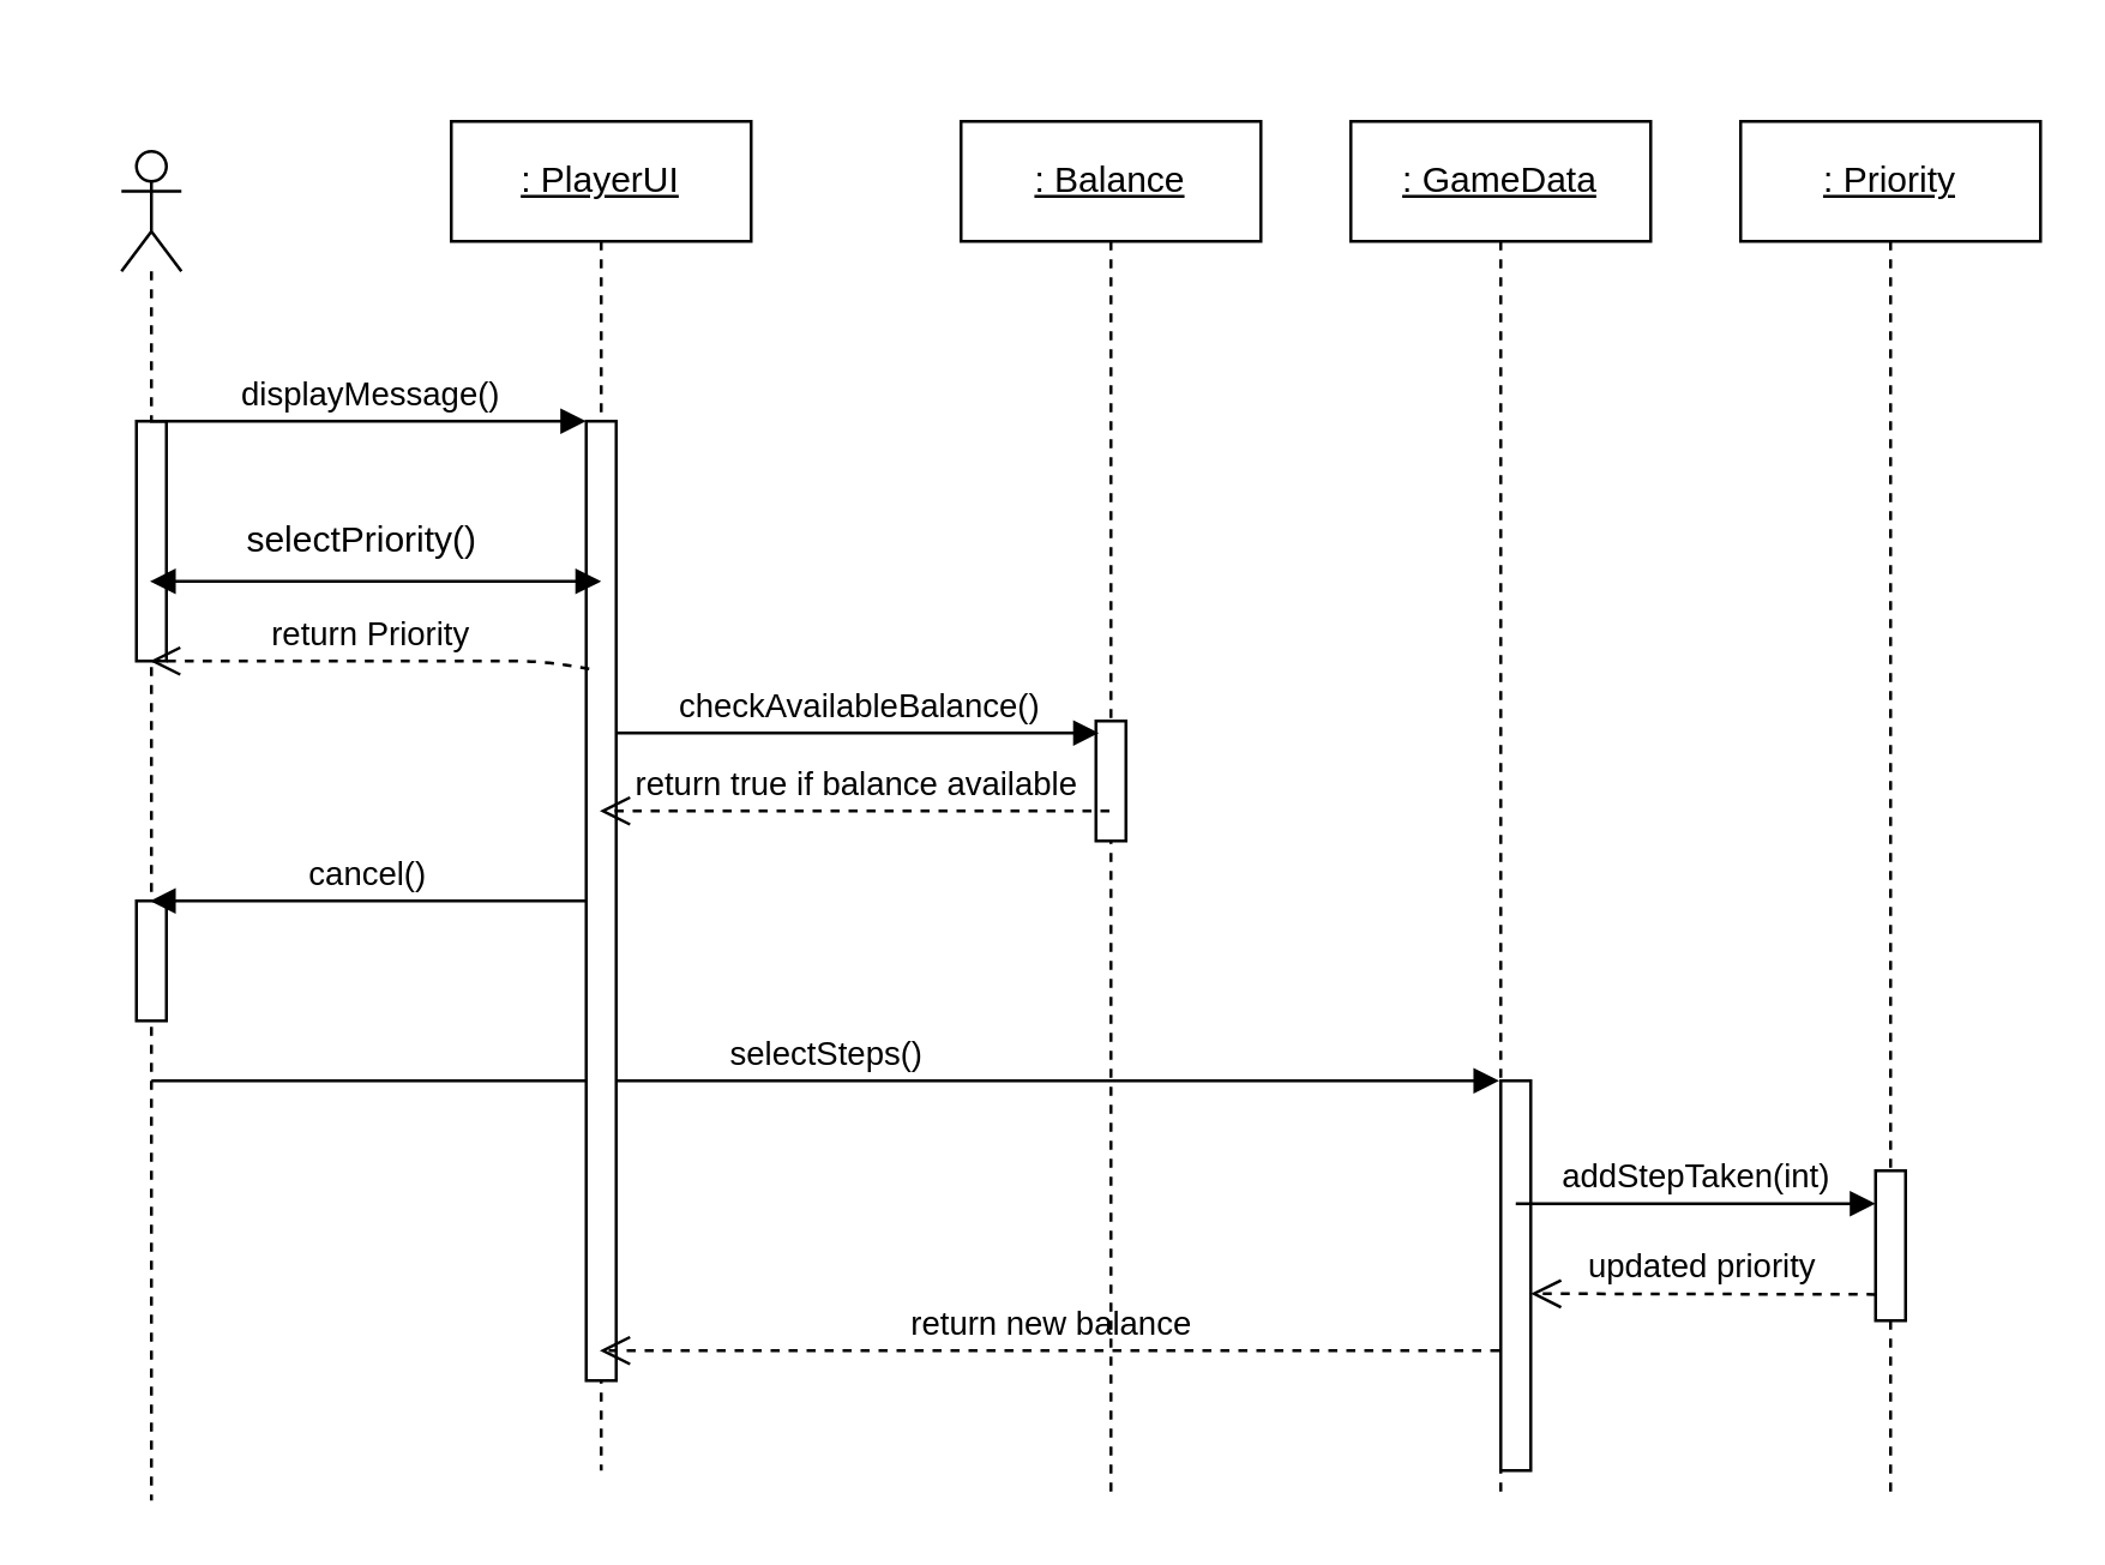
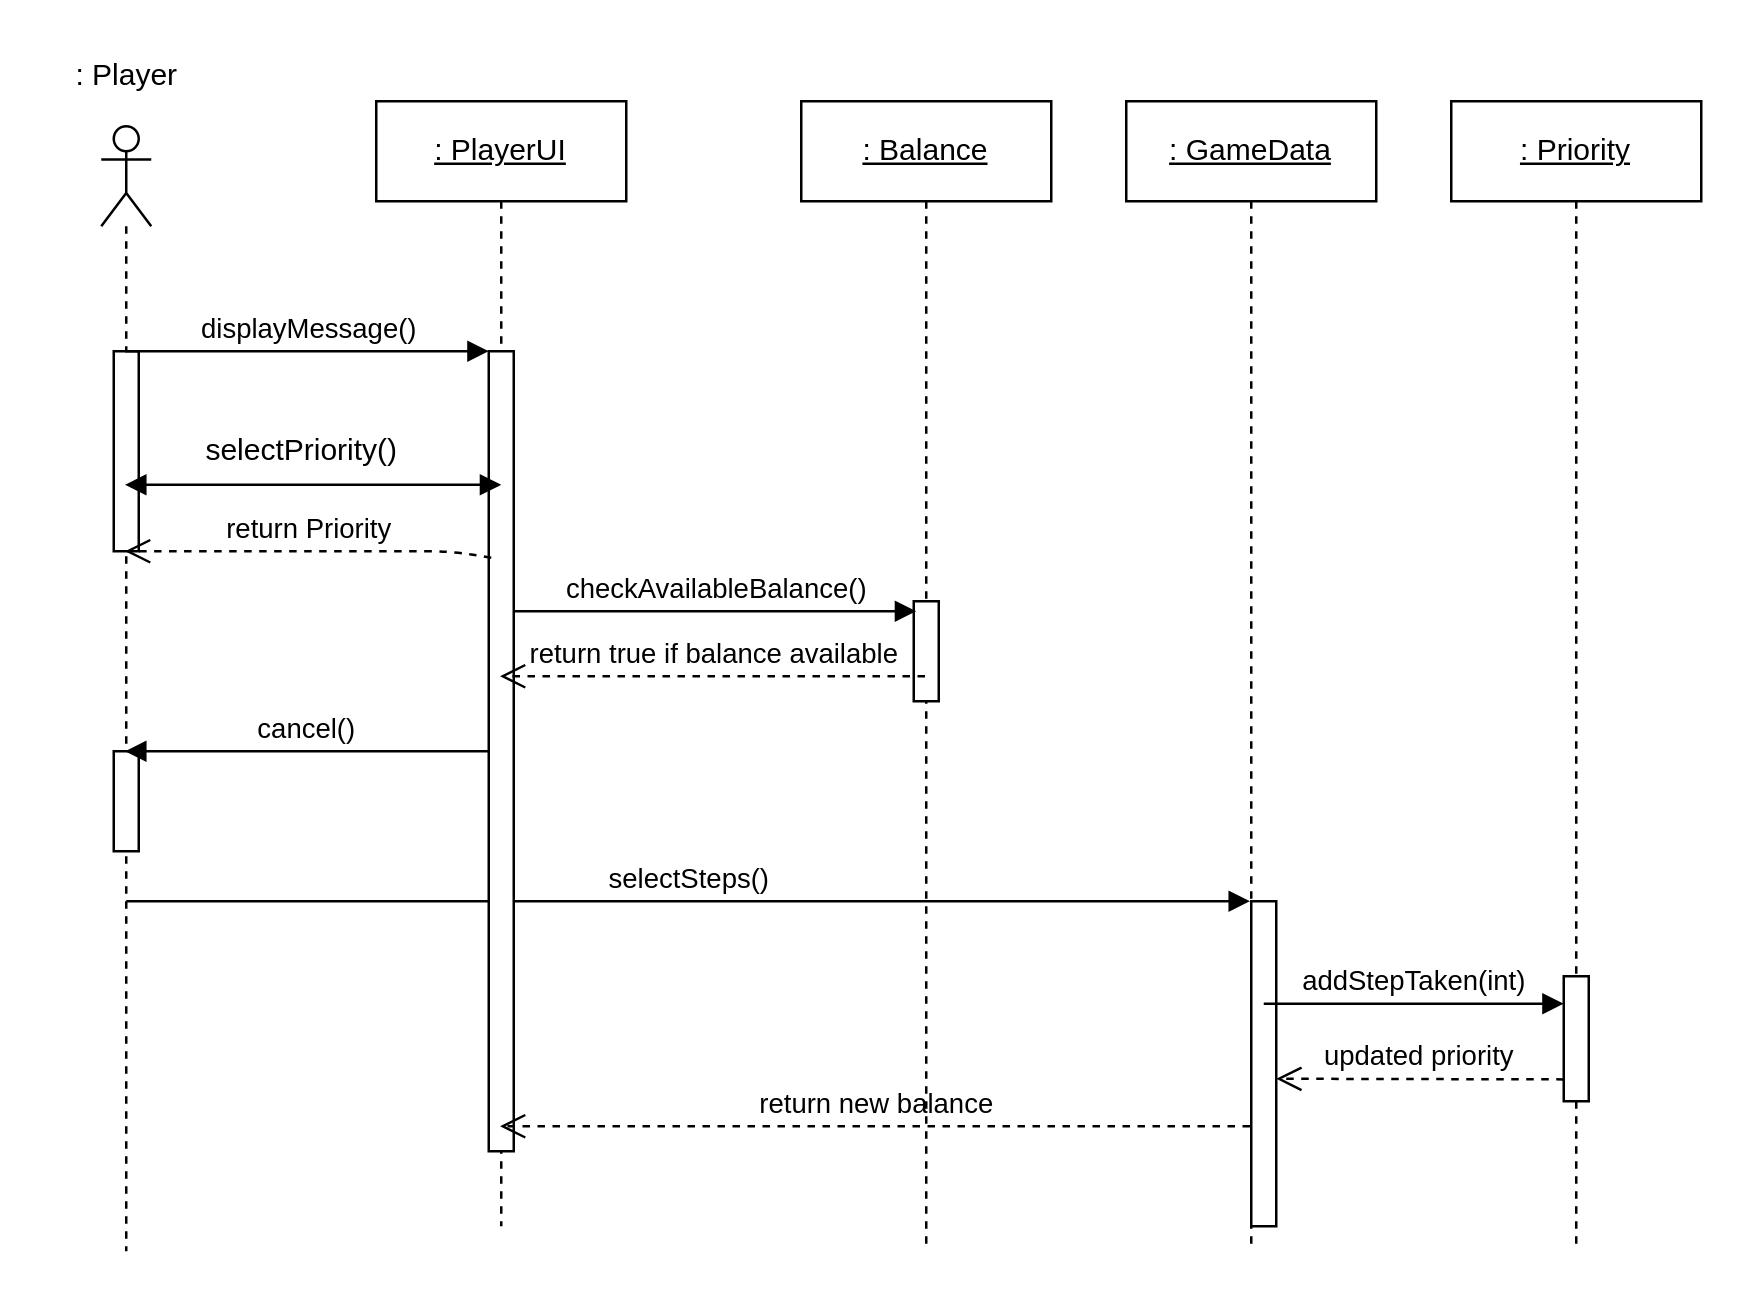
+ <mxCell id="6" value=": Player" style="text;html=1;align=center;verticalAlign=middle;resizable=0;points=[];autosize=1;" parent="1" vertex="1"><mxGeometry x="20" y="20" width="60" height="20" as="geometry" /></mxCell>
